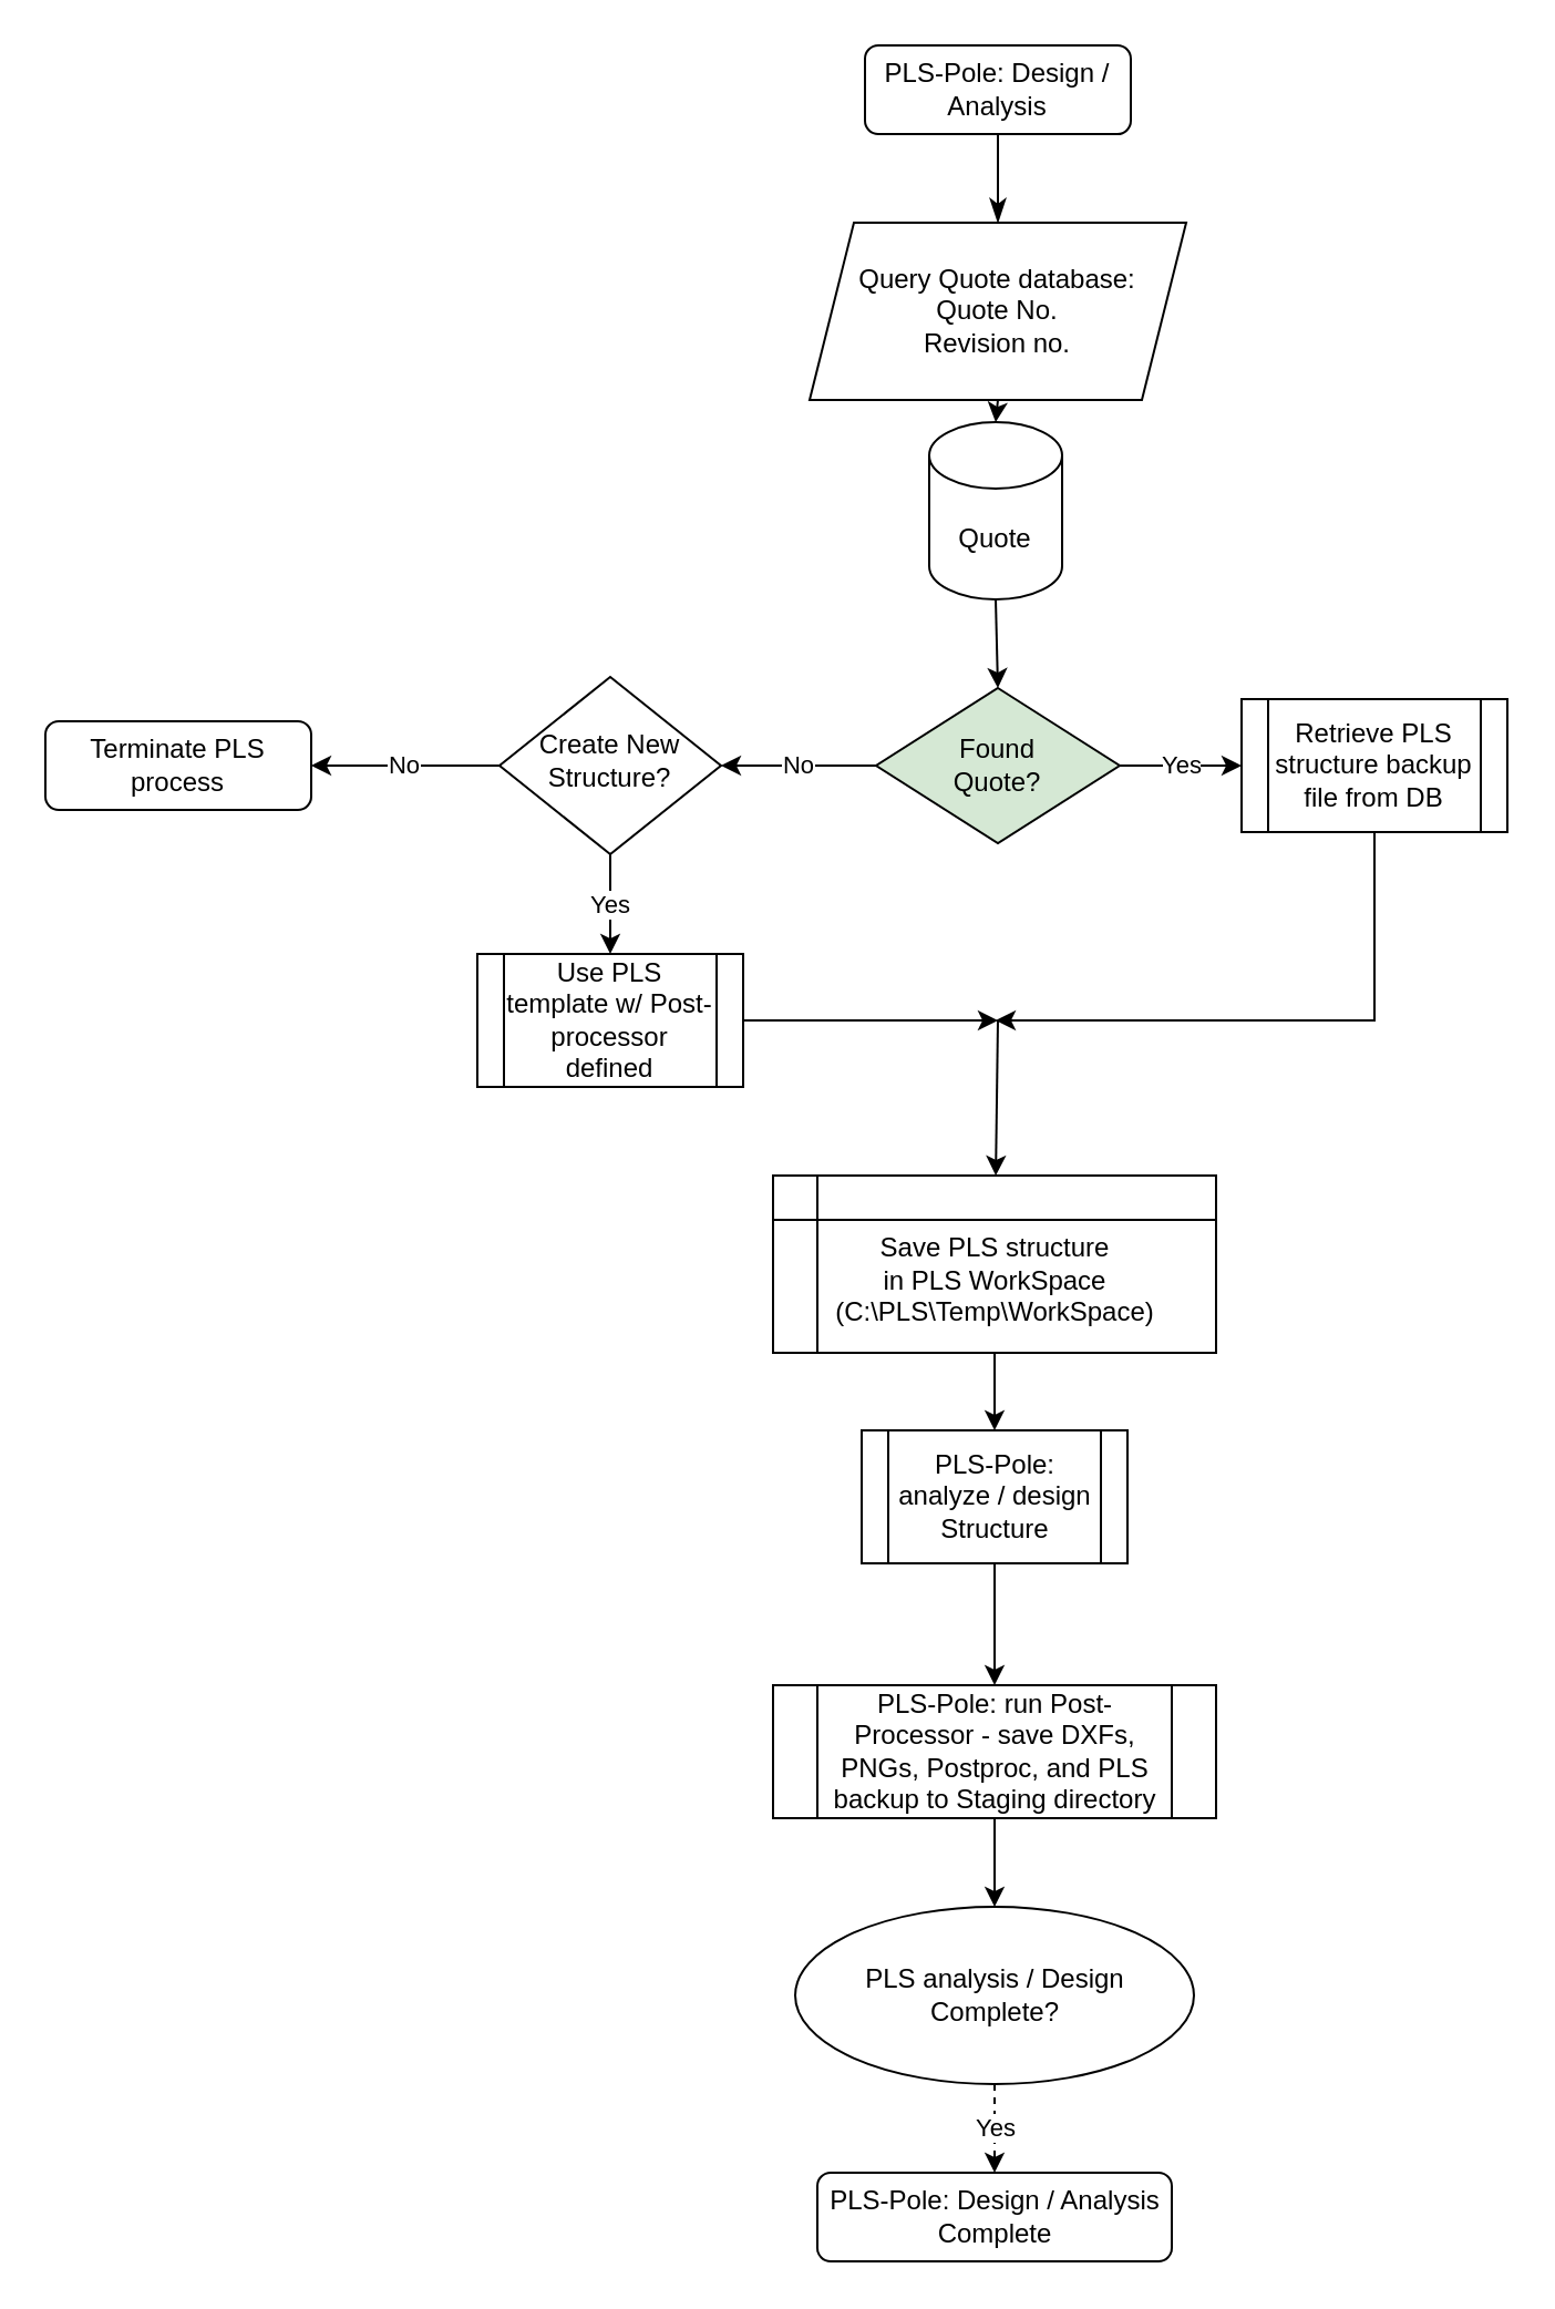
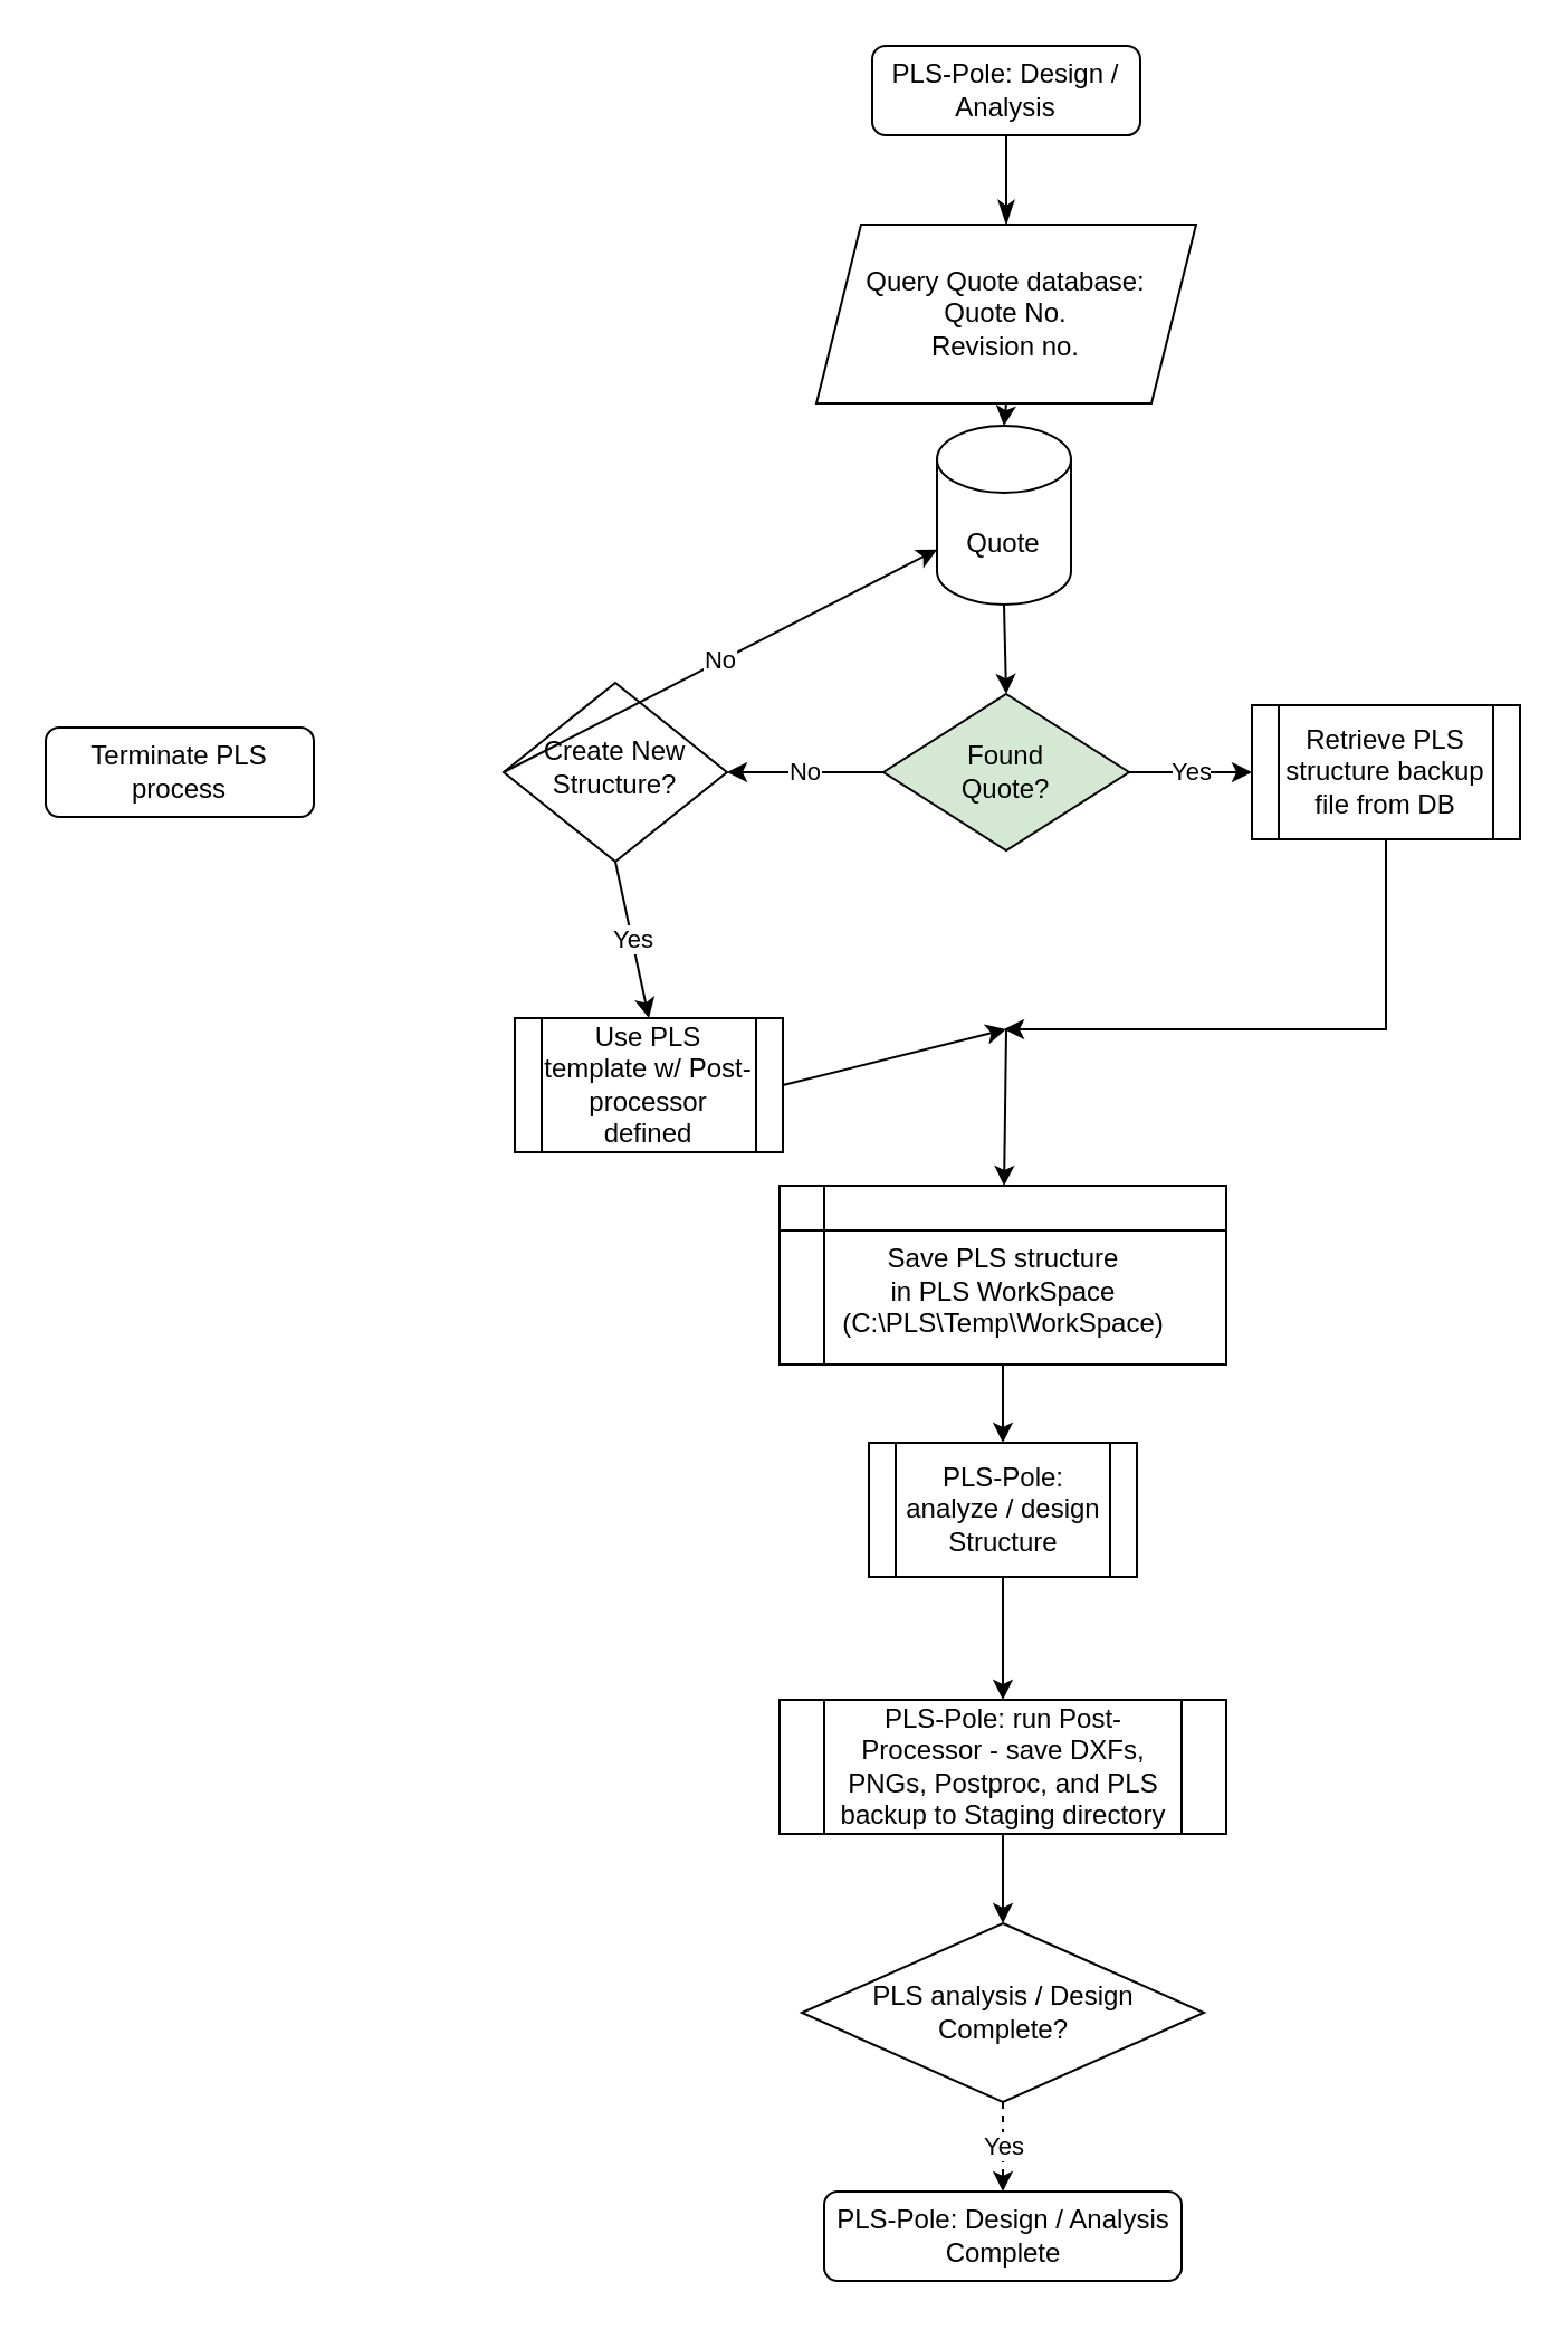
- <mxCell id="14" value="No" style="endArrow=classic;html=1;exitX=0;exitY=0.5;exitDx=0;exitDy=0;entryX=1;entryY=0.5;entryDx=0;entryDy=0;" edge="1" parent="1" source="4" target="13"><mxGeometry width="50" height="50" relative="1" as="geometry"><mxPoint x="170" y="410" as="sourcePoint" /><mxPoint x="230" y="410" as="targetPoint" /></mxGeometry></mxCell>
+ <mxCell id="14" value="No" style="endArrow=classic;html=1;exitX=0;exitY=0.5;exitDx=0;exitDy=0;" edge="1" parent="1" source="4" target="7"><mxGeometry width="50" height="50" relative="1" as="geometry"><mxPoint x="170" y="410" as="sourcePoint" /><mxPoint x="230" y="410" as="targetPoint" /></mxGeometry></mxCell>
- <mxCell id="16" value="Use PLS template w/ Post-processor defined" style="shape=process;whiteSpace=wrap;html=1;backgroundOutline=1;" vertex="1" parent="1"><mxGeometry x="215" y="430" width="120" height="60" as="geometry" /></mxCell>
+ <mxCell id="16" value="Use PLS template w/ Post-processor defined" style="shape=process;whiteSpace=wrap;html=1;backgroundOutline=1;" vertex="1" parent="1"><mxGeometry x="230" y="455" width="120" height="60" as="geometry" /></mxCell>
- <mxCell id="27" value="PLS analysis / Design Complete?" style="ellipse;whiteSpace=wrap;html=1;" vertex="1" parent="1"><mxGeometry x="358.5" y="860" width="180" height="80" as="geometry" /></mxCell>
+ <mxCell id="27" value="PLS analysis / Design Complete?" style="rhombus;whiteSpace=wrap;html=1;" vertex="1" parent="1"><mxGeometry x="358.5" y="860" width="180" height="80" as="geometry" /></mxCell>
